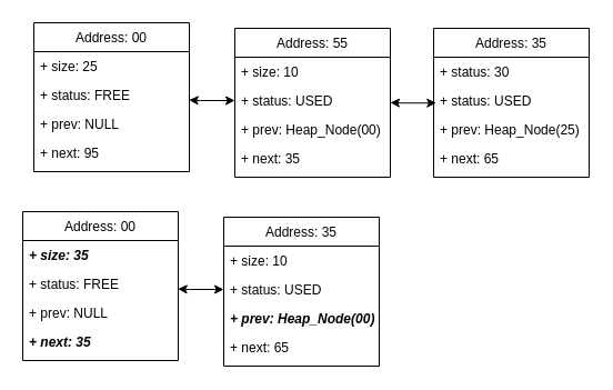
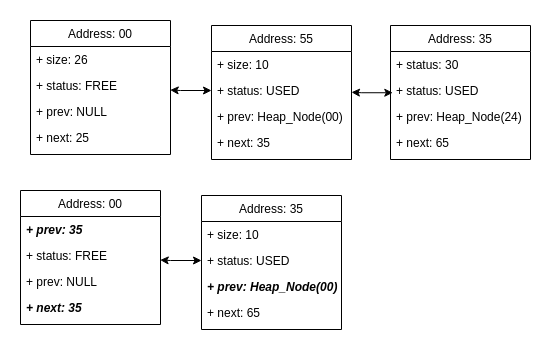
- <mxCell id="3" value="+ size: 25" style="text;strokeColor=none;fillColor=none;align=left;verticalAlign=top;spacingLeft=4;spacingRight=4;overflow=hidden;rotatable=0;points=[[0,0.5],[1,0.5]];portConstraint=eastwest;" vertex="1" parent="2"><mxGeometry y="26" width="140" height="26" as="geometry" /></mxCell>
+ <mxCell id="3" value="+ size: 26" style="text;strokeColor=none;fillColor=none;align=left;verticalAlign=top;spacingLeft=4;spacingRight=4;overflow=hidden;rotatable=0;points=[[0,0.5],[1,0.5]];portConstraint=eastwest;" vertex="1" parent="2"><mxGeometry y="26" width="140" height="26" as="geometry" /></mxCell>
- <mxCell id="15" value="+ prev: Heap_Node(25)" style="text;strokeColor=none;fillColor=none;align=left;verticalAlign=top;spacingLeft=4;spacingRight=4;overflow=hidden;rotatable=0;points=[[0,0.5],[1,0.5]];portConstraint=eastwest;" vertex="1" parent="12"><mxGeometry y="78" width="140" height="26" as="geometry" /></mxCell>
+ <mxCell id="15" value="+ prev: Heap_Node(24)" style="text;strokeColor=none;fillColor=none;align=left;verticalAlign=top;spacingLeft=4;spacingRight=4;overflow=hidden;rotatable=0;points=[[0,0.5],[1,0.5]];portConstraint=eastwest;" vertex="1" parent="12"><mxGeometry y="78" width="140" height="26" as="geometry" /></mxCell>
- <mxCell id="6" value="+ next: 95" style="text;strokeColor=none;fillColor=none;align=left;verticalAlign=top;spacingLeft=4;spacingRight=4;overflow=hidden;rotatable=0;points=[[0,0.5],[1,0.5]];portConstraint=eastwest;" vertex="1" parent="2"><mxGeometry y="104" width="140" height="30" as="geometry" /></mxCell>
+ <mxCell id="6" value="+ next: 25" style="text;strokeColor=none;fillColor=none;align=left;verticalAlign=top;spacingLeft=4;spacingRight=4;overflow=hidden;rotatable=0;points=[[0,0.5],[1,0.5]];portConstraint=eastwest;" vertex="1" parent="2"><mxGeometry y="104" width="140" height="30" as="geometry" /></mxCell>
- <mxCell id="20" value="+ size: 35" style="text;strokeColor=none;fillColor=none;align=left;verticalAlign=top;spacingLeft=4;spacingRight=4;overflow=hidden;rotatable=0;points=[[0,0.5],[1,0.5]];portConstraint=eastwest;fontStyle=3" vertex="1" parent="19"><mxGeometry y="26" width="140" height="26" as="geometry" /></mxCell>
+ <mxCell id="20" value="+ prev: 35" style="text;strokeColor=none;fillColor=none;align=left;verticalAlign=top;spacingLeft=4;spacingRight=4;overflow=hidden;rotatable=0;points=[[0,0.5],[1,0.5]];portConstraint=eastwest;fontStyle=3" vertex="1" parent="19"><mxGeometry y="26" width="140" height="26" as="geometry" /></mxCell>
